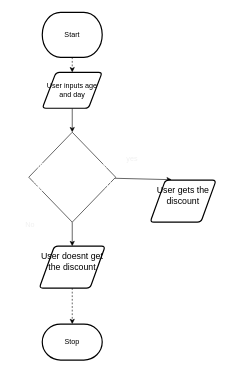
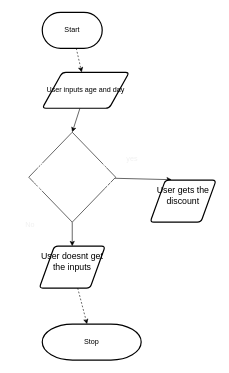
- <mxCell id="3" value="Start" style="strokeWidth=2;html=1;shape=mxgraph.flowchart.terminator;whiteSpace=wrap;" parent="1" vertex="1"><mxGeometry x="70" y="20" width="100" height="75" as="geometry" /></mxCell>
+ <mxCell id="3" value="Start" style="strokeWidth=2;html=1;shape=mxgraph.flowchart.terminator;whiteSpace=wrap;" parent="1" vertex="1"><mxGeometry x="70" y="20" width="100" height="60" as="geometry" /></mxCell>
- <mxCell id="5" value="User inputs age and day" style="shape=parallelogram;html=1;strokeWidth=2;perimeter=parallelogramPerimeter;whiteSpace=wrap;rounded=1;arcSize=12;size=0.23;" parent="1" vertex="1"><mxGeometry x="70" y="120" width="100" height="60" as="geometry" /></mxCell>
+ <mxCell id="5" value="User inputs age and day" style="shape=parallelogram;html=1;strokeWidth=2;perimeter=parallelogramPerimeter;whiteSpace=wrap;rounded=1;arcSize=12;size=0.23;" parent="1" vertex="1"><mxGeometry x="70" y="120" width="145" height="60" as="geometry" /></mxCell>
- <mxCell id="7" value="&lt;span id=&quot;docs-internal-guid-53308b96-7fff-50a0-43fb-136b3a0d023f&quot;&gt;&lt;p dir=&quot;ltr&quot; style=&quot;line-height: 1.2 ; margin-top: 0pt ; margin-bottom: 0pt&quot;&gt;&lt;span style=&quot;font-size: 11pt ; font-family: &amp;#34;cabin&amp;#34; , sans-serif ; background-color: transparent ; vertical-align: baseline&quot;&gt;User doesnt get the discount&lt;/span&gt;&lt;/p&gt;&lt;div&gt;&lt;span style=&quot;font-size: 11pt ; font-family: &amp;#34;cabin&amp;#34; , sans-serif ; color: rgb(0 , 0 , 0) ; background-color: transparent ; vertical-align: baseline&quot;&gt;&lt;br&gt;&lt;/span&gt;&lt;/div&gt;&lt;/span&gt;" style="shape=parallelogram;html=1;strokeWidth=2;perimeter=parallelogramPerimeter;whiteSpace=wrap;rounded=1;arcSize=12;size=0.23;" parent="1" vertex="1"><mxGeometry x="65" y="410" width="110" height="70" as="geometry" /></mxCell>
+ <mxCell id="7" value="&lt;span id=&quot;docs-internal-guid-53308b96-7fff-50a0-43fb-136b3a0d023f&quot;&gt;&lt;p dir=&quot;ltr&quot; style=&quot;line-height: 1.2 ; margin-top: 0pt ; margin-bottom: 0pt&quot;&gt;&lt;span style=&quot;font-size: 11pt ; font-family: &amp;#34;cabin&amp;#34; , sans-serif ; background-color: transparent ; vertical-align: baseline&quot;&gt;User doesnt get the inputs&lt;/span&gt;&lt;/p&gt;&lt;div&gt;&lt;span style=&quot;font-size: 11pt ; font-family: &amp;#34;cabin&amp;#34; , sans-serif ; color: rgb(0 , 0 , 0) ; background-color: transparent ; vertical-align: baseline&quot;&gt;&lt;br&gt;&lt;/span&gt;&lt;/div&gt;&lt;/span&gt;" style="shape=parallelogram;html=1;strokeWidth=2;perimeter=parallelogramPerimeter;whiteSpace=wrap;rounded=1;arcSize=12;size=0.23;" parent="1" vertex="1"><mxGeometry x="65" y="410" width="110" height="70" as="geometry" /></mxCell>
- <mxCell id="8" value="Stop" style="strokeWidth=2;html=1;shape=mxgraph.flowchart.terminator;whiteSpace=wrap;" parent="1" vertex="1"><mxGeometry x="70" y="540" width="100" height="60" as="geometry" /></mxCell>
+ <mxCell id="8" value="Stop" style="strokeWidth=2;html=1;shape=mxgraph.flowchart.terminator;whiteSpace=wrap;" parent="1" vertex="1"><mxGeometry x="70" y="540" width="165" height="60" as="geometry" /></mxCell>
